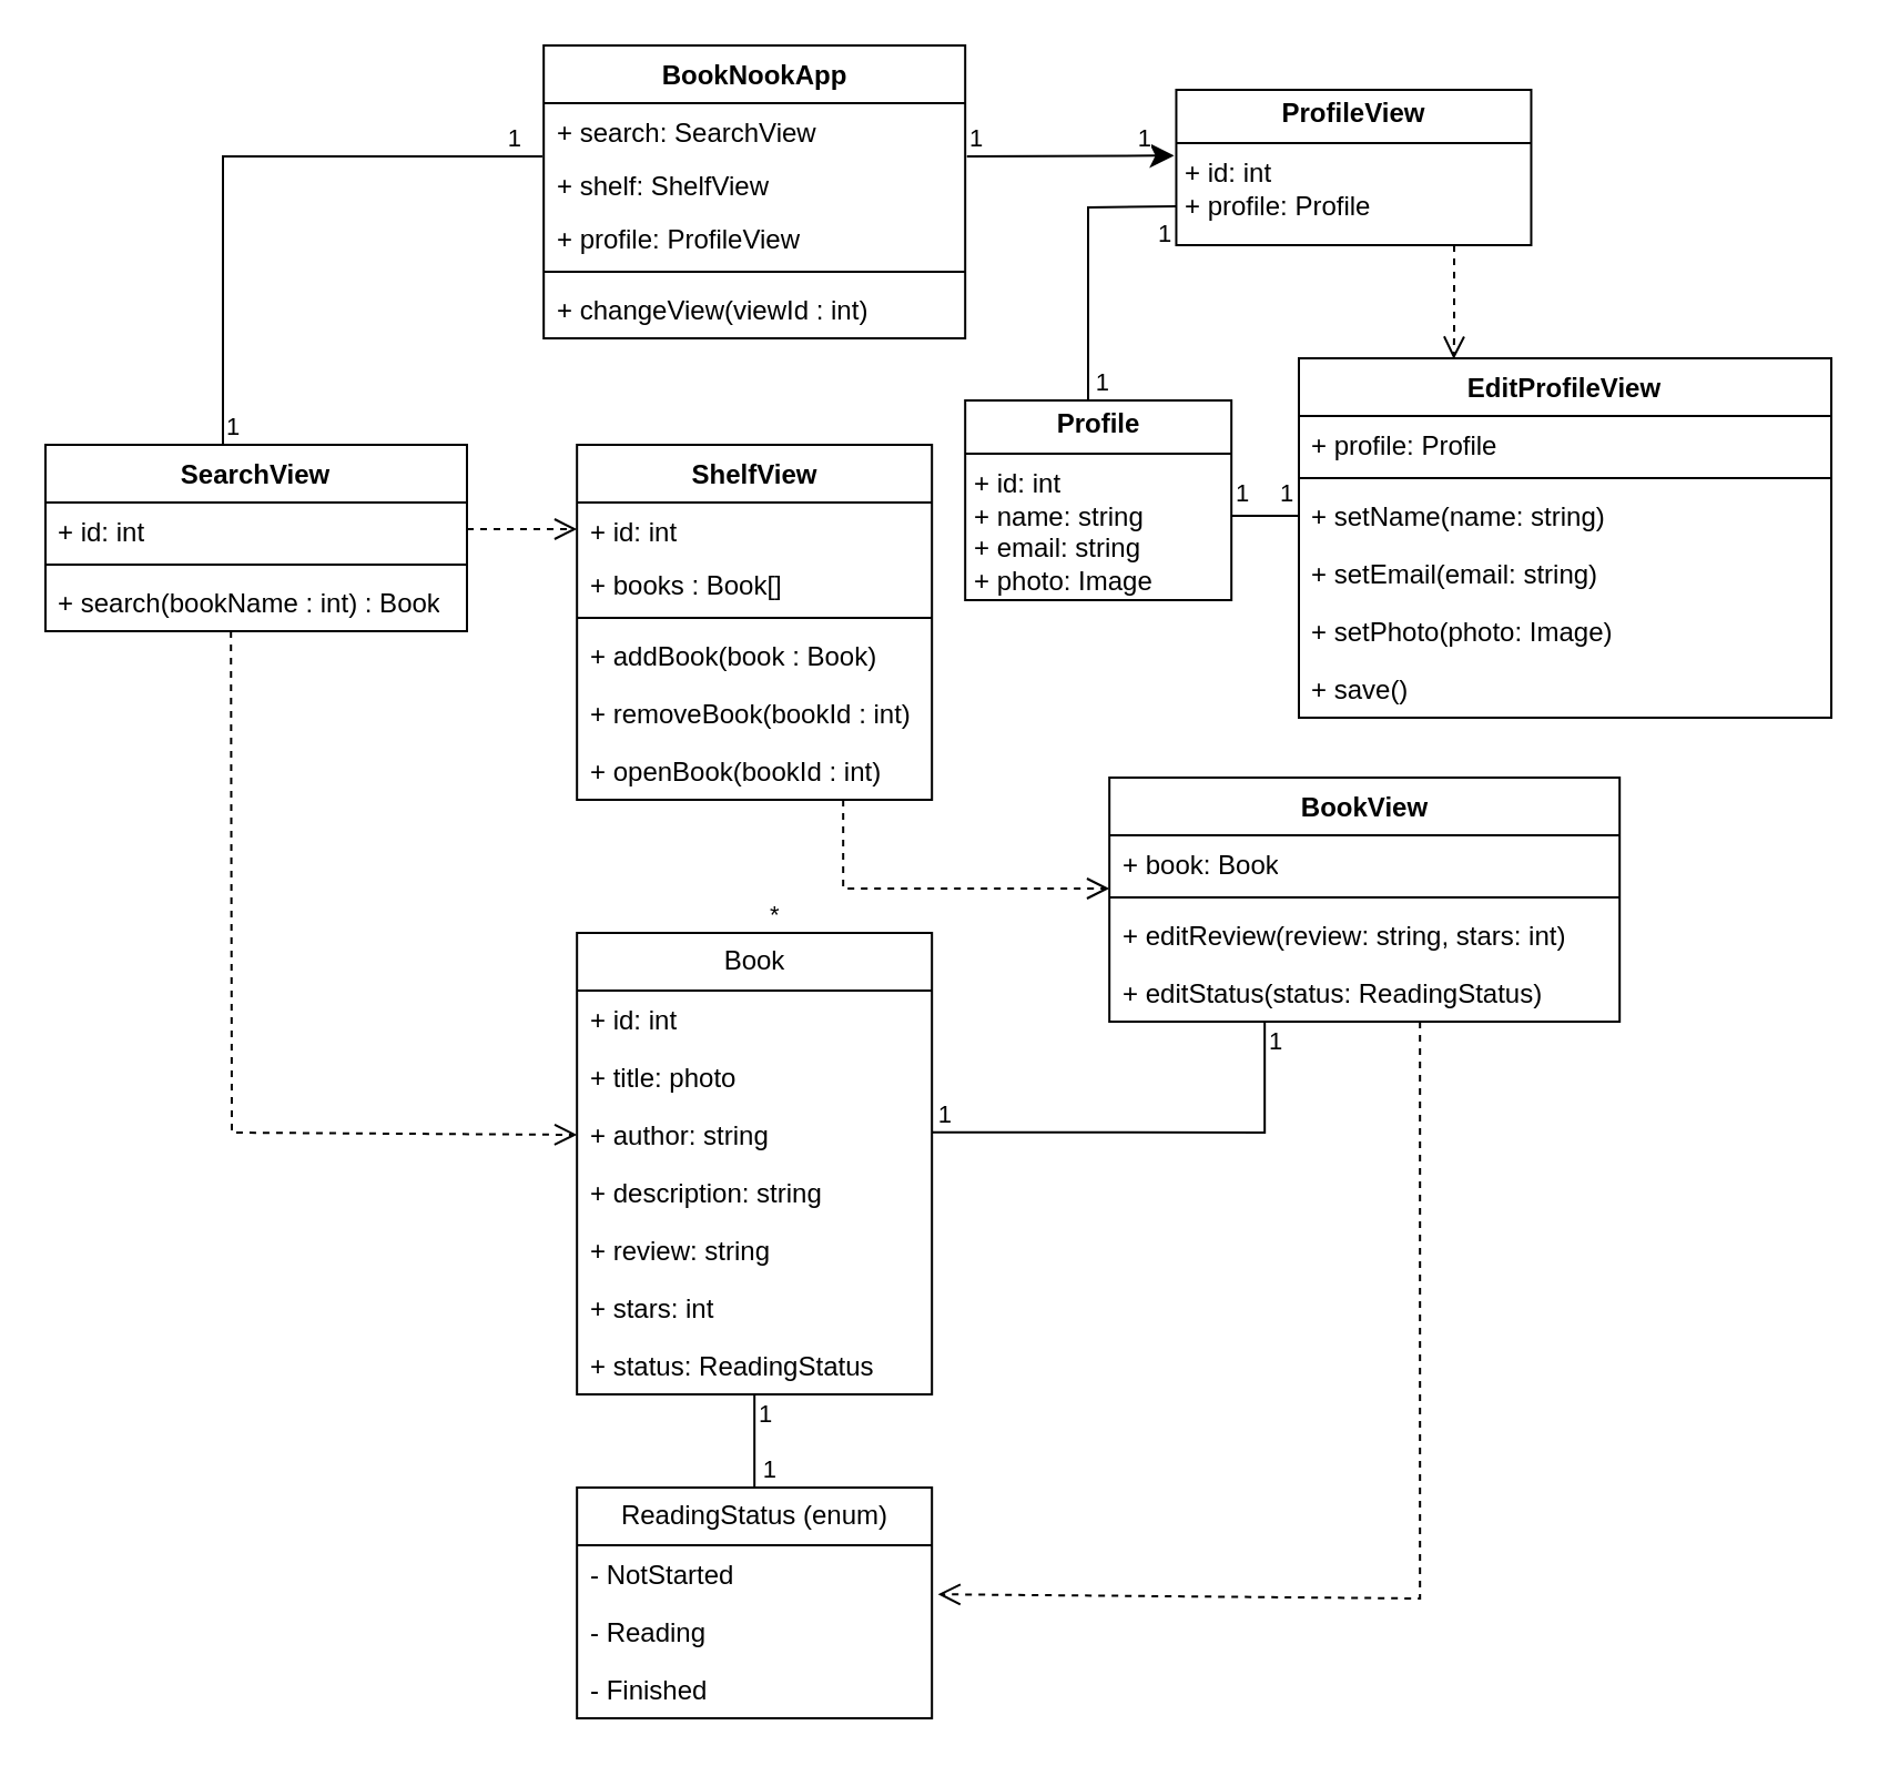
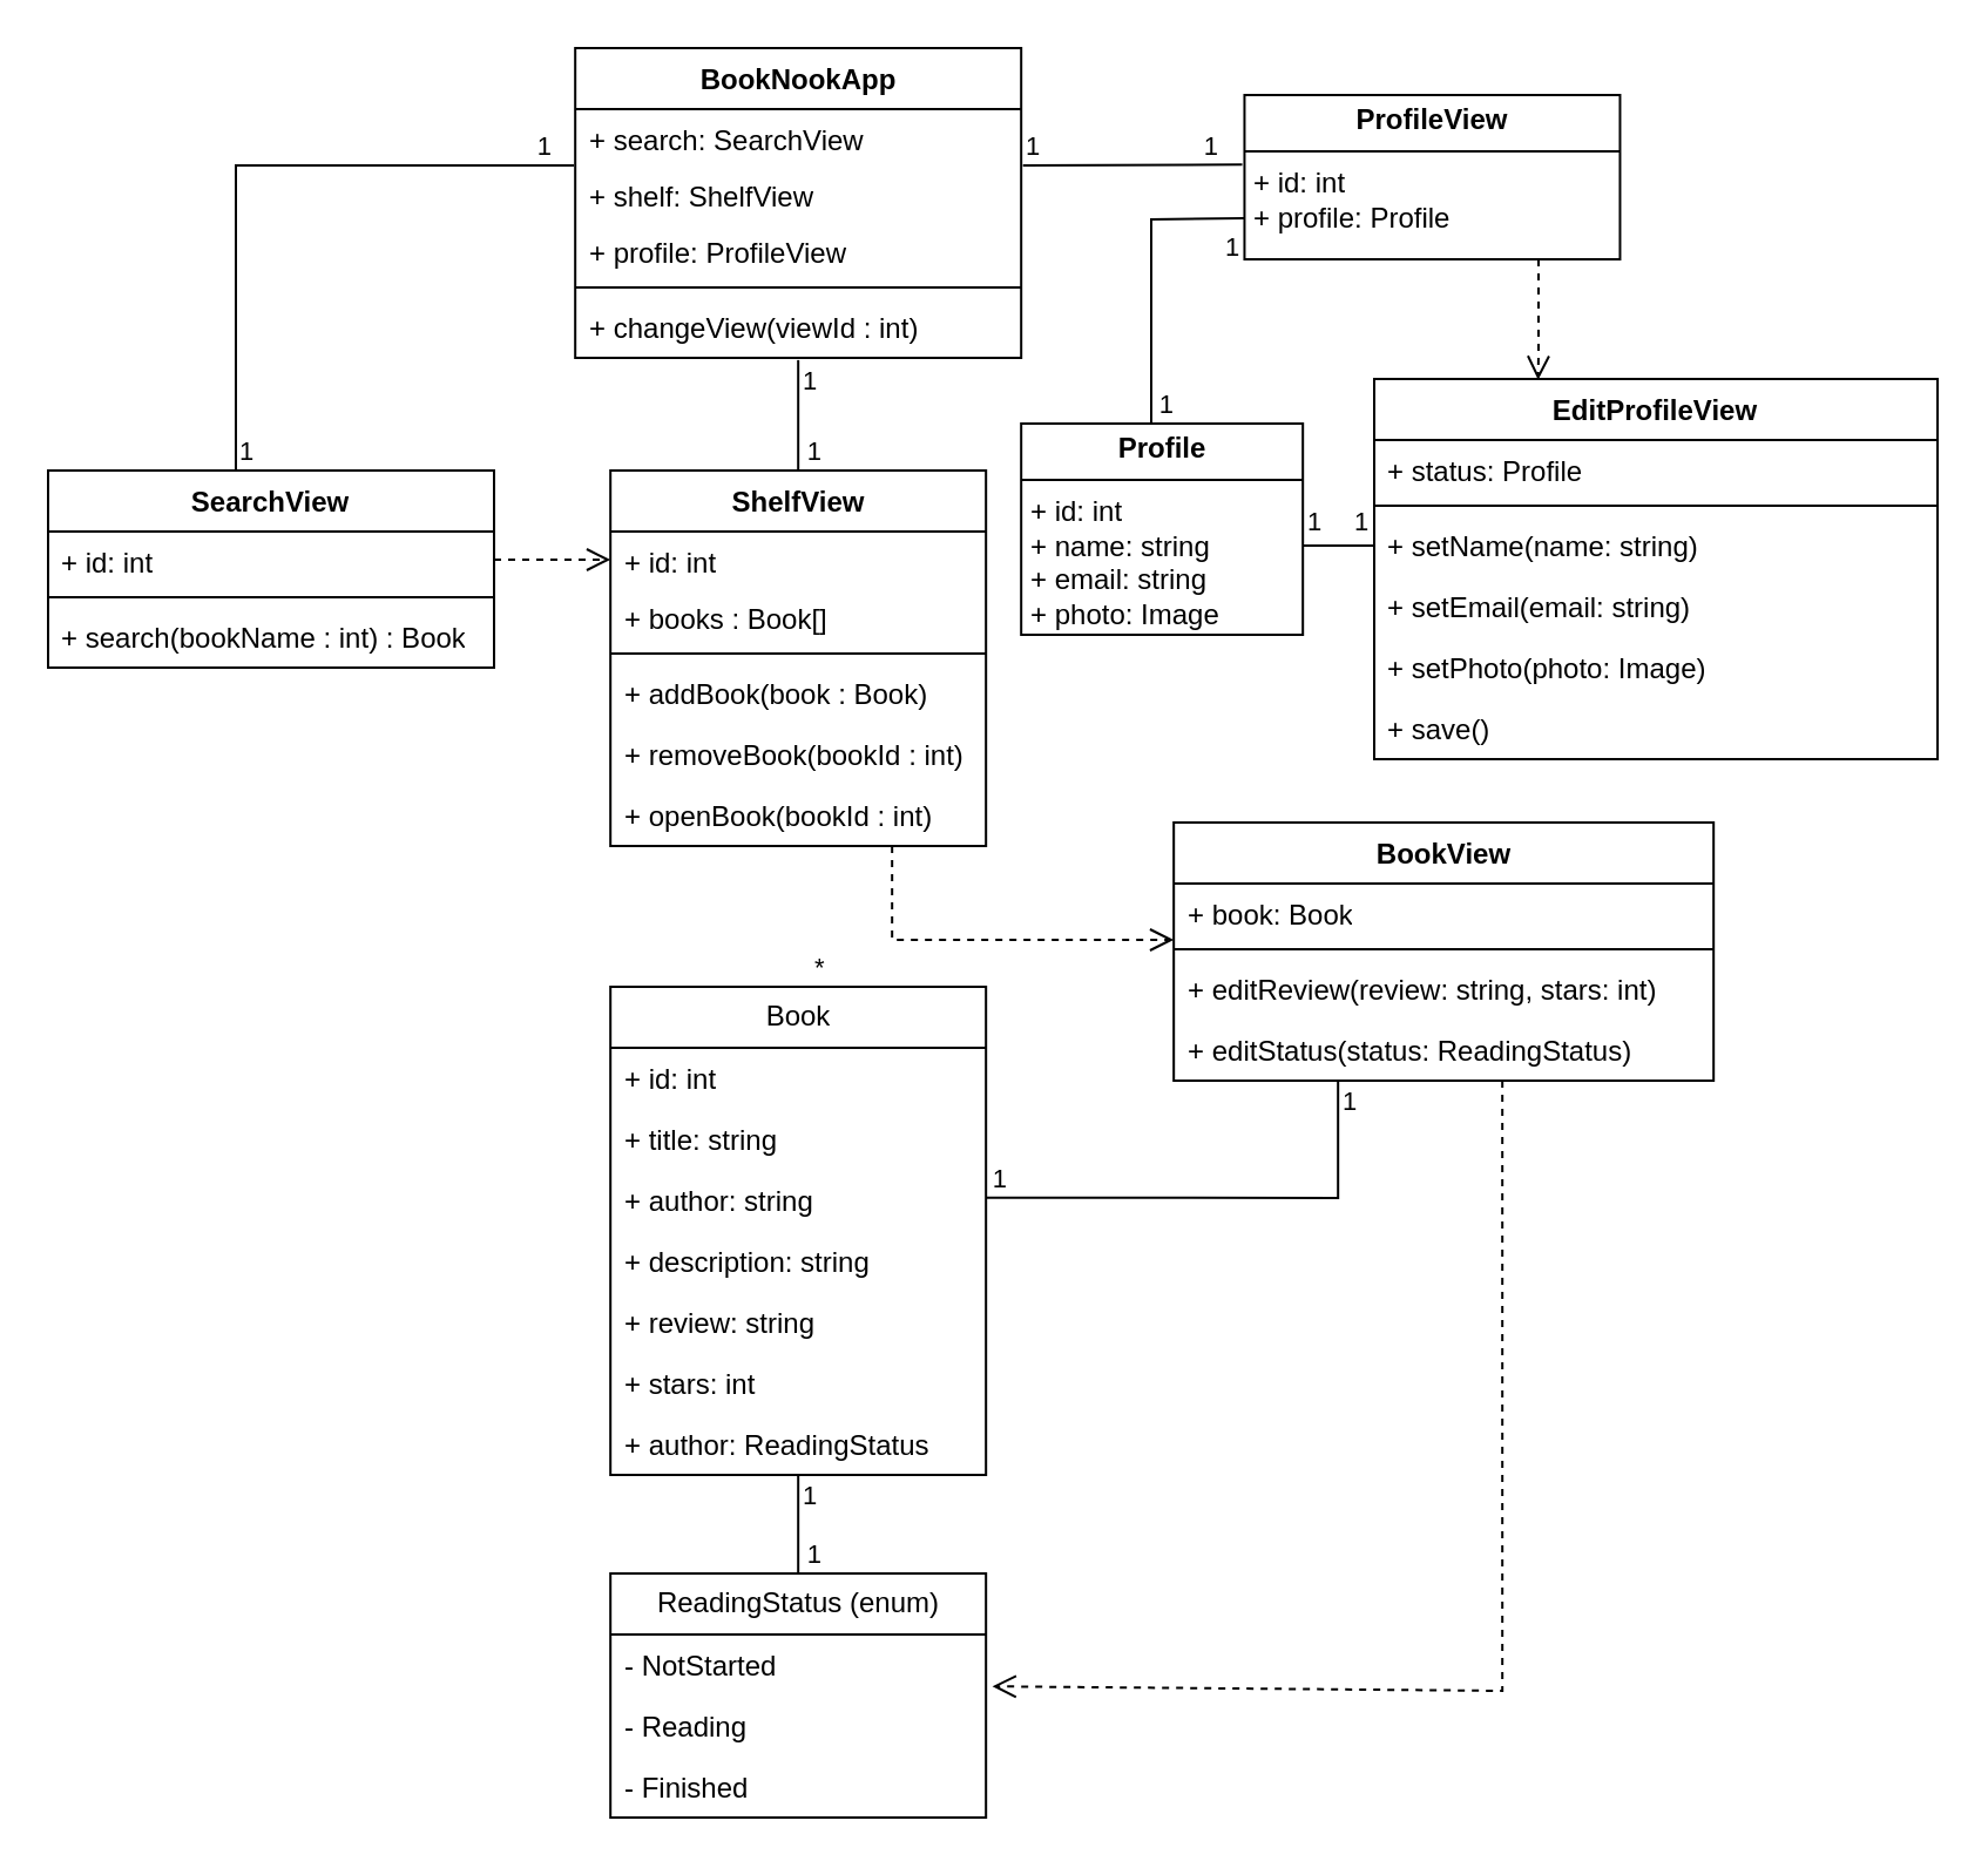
- <mxCell id="50" value="" style="endArrow=classic;html=1;rounded=0;fontSize=12;startSize=8;endSize=8;exitX=1.004;exitY=0.002;exitDx=0;exitDy=0;exitPerimeter=0;entryX=-0.006;entryY=0.423;entryDx=0;entryDy=0;entryPerimeter=0;" edge="1" parent="1" source="24" target="49"><mxGeometry relative="1" as="geometry"><mxPoint x="349.59" y="163" as="sourcePoint" /><mxPoint x="349.59" y="210" as="targetPoint" /></mxGeometry></mxCell>
+ <mxCell id="50" value="" style="endArrow=none;html=1;rounded=0;fontSize=12;startSize=8;endSize=8;exitX=1.004;exitY=0.002;exitDx=0;exitDy=0;exitPerimeter=0;entryX=-0.006;entryY=0.423;entryDx=0;entryDy=0;entryPerimeter=0;" edge="1" parent="1" source="24" target="49"><mxGeometry relative="1" as="geometry"><mxPoint x="349.59" y="163" as="sourcePoint" /><mxPoint x="349.59" y="210" as="targetPoint" /></mxGeometry></mxCell>
+ <mxCell id="38" value="" style="endArrow=none;html=1;rounded=0;fontSize=12;startSize=8;endSize=8;exitX=0.5;exitY=1.037;exitDx=0;exitDy=0;exitPerimeter=0;entryX=0.5;entryY=0;entryDx=0;entryDy=0;" edge="1" parent="1" source="27" target="2"><mxGeometry relative="1" as="geometry"><mxPoint x="49.59" y="360" as="sourcePoint" /><mxPoint x="209.59" y="360" as="targetPoint" /></mxGeometry></mxCell>
+ <mxCell id="39" value="1" style="edgeLabel;resizable=0;html=1;align=left;verticalAlign=bottom;" connectable="0" vertex="1" parent="38"><mxGeometry x="-1" relative="1" as="geometry"><mxPoint y="17" as="offset" /></mxGeometry></mxCell>
+ <mxCell id="40" value="1" style="edgeLabel;resizable=0;html=1;align=right;verticalAlign=bottom;" connectable="0" vertex="1" parent="38"><mxGeometry x="1" relative="1" as="geometry"><mxPoint x="10" as="offset" /></mxGeometry></mxCell>
- <mxCell id="58" value="+ profile: Profile" style="text;strokeColor=none;fillColor=none;align=left;verticalAlign=top;spacingLeft=4;spacingRight=4;overflow=hidden;rotatable=0;points=[[0,0.5],[1,0.5]];portConstraint=eastwest;whiteSpace=wrap;html=1;" vertex="1" parent="57"><mxGeometry y="26" width="240" height="24" as="geometry" /></mxCell>
+ <mxCell id="58" value="+ status: Profile" style="text;strokeColor=none;fillColor=none;align=left;verticalAlign=top;spacingLeft=4;spacingRight=4;overflow=hidden;rotatable=0;points=[[0,0.5],[1,0.5]];portConstraint=eastwest;whiteSpace=wrap;html=1;" vertex="1" parent="57"><mxGeometry y="26" width="240" height="24" as="geometry" /></mxCell>
- <mxCell id="47" value="" style="html=1;verticalAlign=bottom;endArrow=open;dashed=1;endSize=8;curved=0;rounded=0;fontSize=12;exitX=0.44;exitY=0.999;exitDx=0;exitDy=0;exitPerimeter=0;entryX=0;entryY=0.5;entryDx=0;entryDy=0;" edge="1" parent="1" source="36" target="13"><mxGeometry relative="1" as="geometry"><mxPoint x="150" y="400" as="sourcePoint" /><mxPoint x="310" y="510" as="targetPoint" /><Array as="points"><mxPoint x="104" y="510" /></Array></mxGeometry></mxCell>
- <mxCell id="11" value="+ title: photo" style="text;strokeColor=none;fillColor=none;align=left;verticalAlign=top;spacingLeft=4;spacingRight=4;overflow=hidden;rotatable=0;points=[[0,0.5],[1,0.5]];portConstraint=eastwest;whiteSpace=wrap;html=1;" parent="9" vertex="1"><mxGeometry y="52" width="160" height="26" as="geometry" /></mxCell>
+ <mxCell id="11" value="+ title: string" style="text;strokeColor=none;fillColor=none;align=left;verticalAlign=top;spacingLeft=4;spacingRight=4;overflow=hidden;rotatable=0;points=[[0,0.5],[1,0.5]];portConstraint=eastwest;whiteSpace=wrap;html=1;" parent="9" vertex="1"><mxGeometry y="52" width="160" height="26" as="geometry" /></mxCell>
- <mxCell id="17" value="+ status: ReadingStatus" style="text;strokeColor=none;fillColor=none;align=left;verticalAlign=top;spacingLeft=4;spacingRight=4;overflow=hidden;rotatable=0;points=[[0,0.5],[1,0.5]];portConstraint=eastwest;whiteSpace=wrap;html=1;" parent="9" vertex="1"><mxGeometry y="182" width="160" height="26" as="geometry" /></mxCell>
+ <mxCell id="17" value="+ author: ReadingStatus" style="text;strokeColor=none;fillColor=none;align=left;verticalAlign=top;spacingLeft=4;spacingRight=4;overflow=hidden;rotatable=0;points=[[0,0.5],[1,0.5]];portConstraint=eastwest;whiteSpace=wrap;html=1;" parent="9" vertex="1"><mxGeometry y="182" width="160" height="26" as="geometry" /></mxCell>
